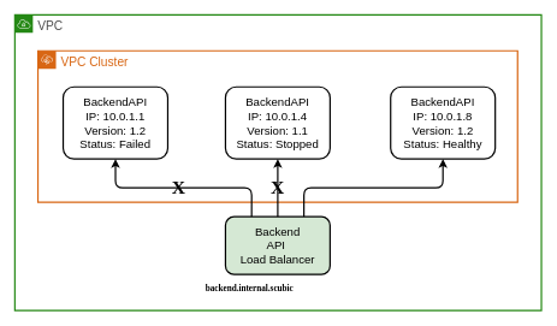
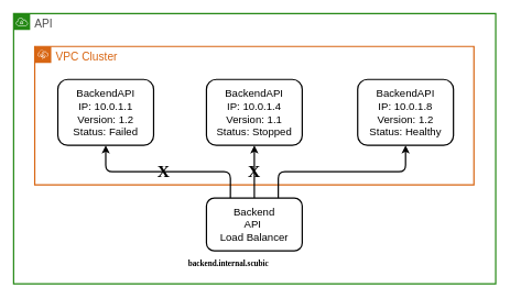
- <mxCell id="2" value="VPC" style="points=[[0,0],[0.25,0],[0.5,0],[0.75,0],[1,0],[1,0.25],[1,0.5],[1,0.75],[1,1],[0.75,1],[0.5,1],[0.25,1],[0,1],[0,0.75],[0,0.5],[0,0.25]];outlineConnect=0;gradientColor=none;html=1;whiteSpace=wrap;fontSize=17;fontStyle=0;container=1;pointerEvents=0;collapsible=0;recursiveResize=0;shape=mxgraph.aws4.group;grIcon=mxgraph.aws4.group_vpc;strokeColor=#248814;fillColor=none;verticalAlign=top;align=left;spacingLeft=30;fontColor=#4D4D4D;dashed=0;strokeWidth=2;" parent="1" vertex="1"><mxGeometry x="20" y="20" width="730" height="410" as="geometry" /></mxCell>
+ <mxCell id="2" value="API" style="points=[[0,0],[0.25,0],[0.5,0],[0.75,0],[1,0],[1,0.25],[1,0.5],[1,0.75],[1,1],[0.75,1],[0.5,1],[0.25,1],[0,1],[0,0.75],[0,0.5],[0,0.25]];outlineConnect=0;gradientColor=none;html=1;whiteSpace=wrap;fontSize=17;fontStyle=0;container=1;pointerEvents=0;collapsible=0;recursiveResize=0;shape=mxgraph.aws4.group;grIcon=mxgraph.aws4.group_vpc;strokeColor=#248814;fillColor=none;verticalAlign=top;align=left;spacingLeft=30;fontColor=#4D4D4D;dashed=0;strokeWidth=2;" parent="1" vertex="1"><mxGeometry x="20" y="20" width="730" height="410" as="geometry" /></mxCell>
- <mxCell id="12" value="Backend&lt;br&gt;API&amp;nbsp;&lt;br&gt;Load Balancer" style="rounded=1;whiteSpace=wrap;html=1;fontSize=16;strokeWidth=2;align=center;labelPosition=center;verticalLabelPosition=middle;verticalAlign=middle;fillColor=#d5e8d4;" parent="2" vertex="1"><mxGeometry x="292" y="280" width="145" height="80" as="geometry" /></mxCell>
+ <mxCell id="12" value="Backend&lt;br&gt;API&amp;nbsp;&lt;br&gt;Load Balancer" style="rounded=1;whiteSpace=wrap;html=1;fontSize=16;strokeWidth=2;align=center;labelPosition=center;verticalLabelPosition=middle;verticalAlign=middle;" parent="2" vertex="1"><mxGeometry x="292" y="280" width="145" height="80" as="geometry" /></mxCell>
